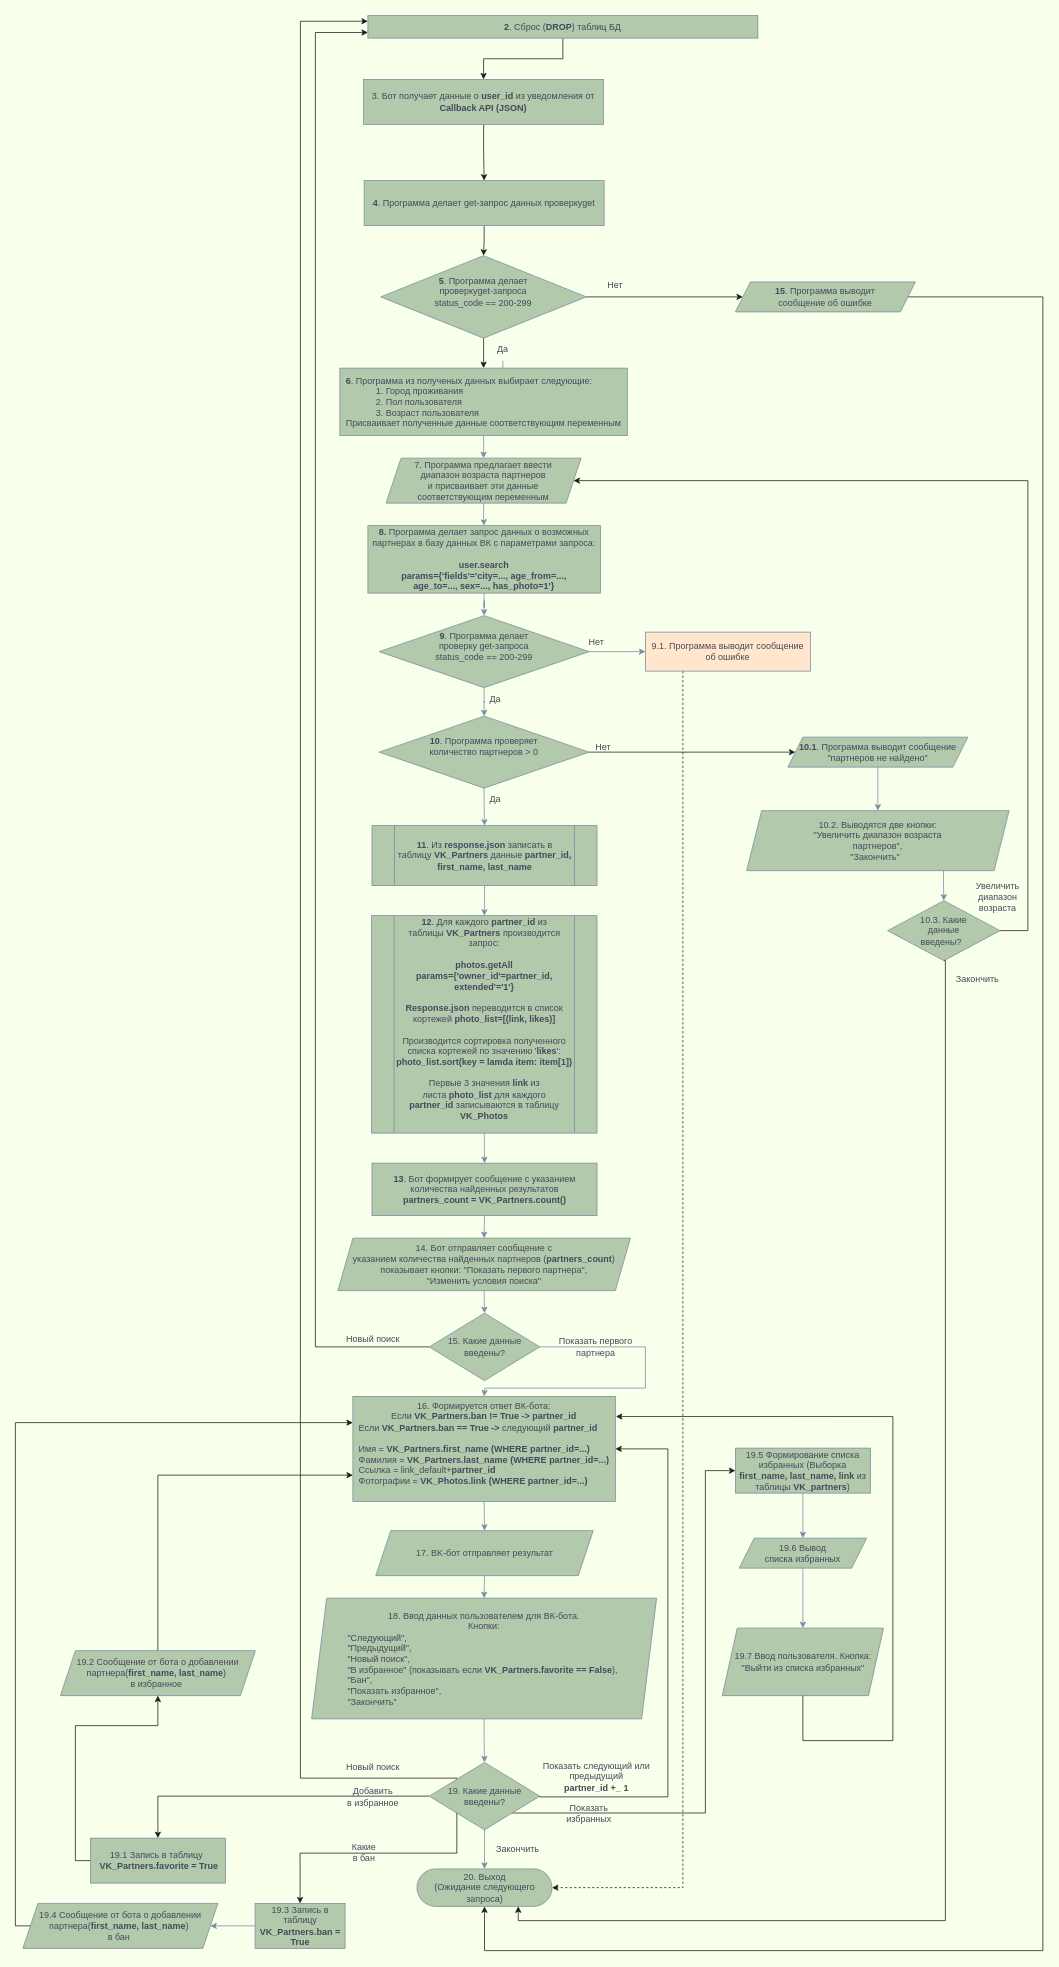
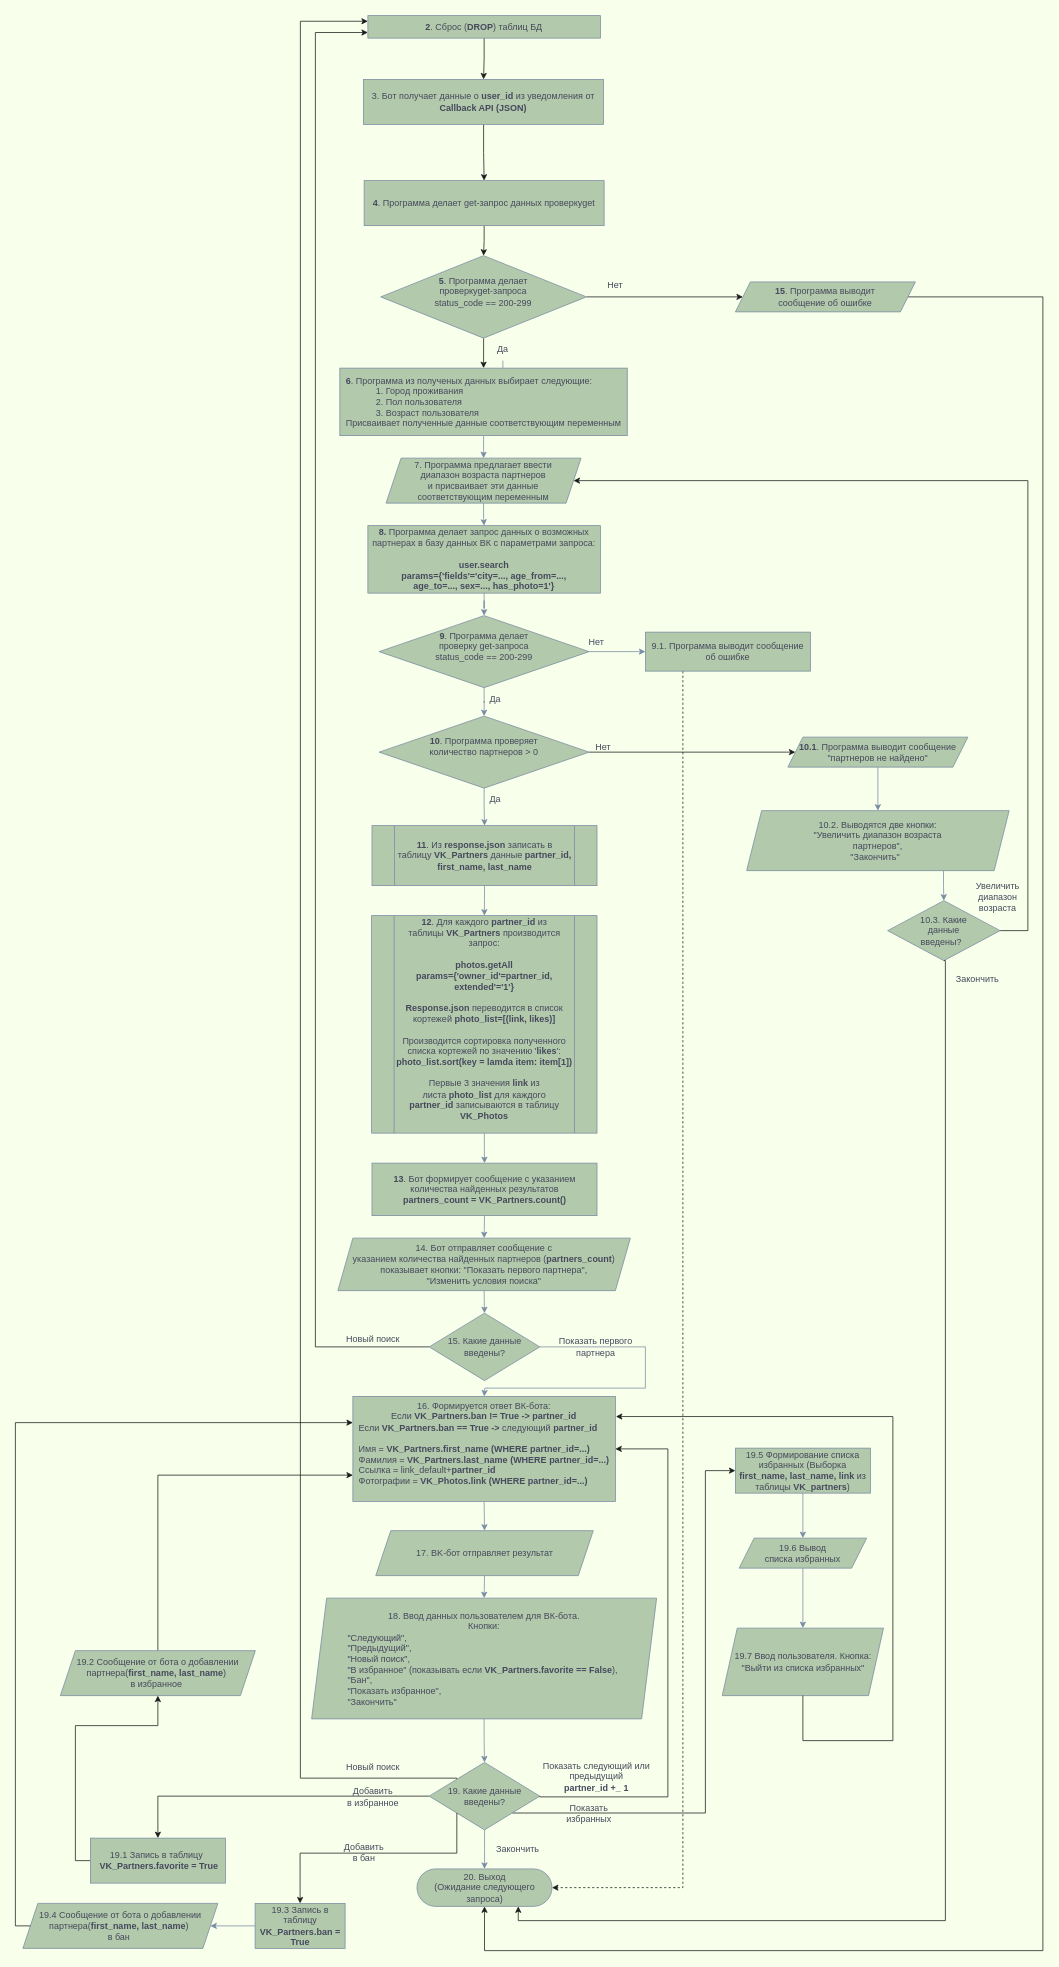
- <mxCell id="38" value="&lt;b&gt;2&lt;/b&gt;. Сброс (&lt;b&gt;DROP&lt;/b&gt;) таблиц БД" style="rounded=0;whiteSpace=wrap;html=1;labelBackgroundColor=none;fillColor=#B2C9AB;strokeColor=#788AA3;fontColor=#46495D;" parent="1" vertex="1"><mxGeometry x="490" y="20" width="520" height="30" as="geometry" /></mxCell>
+ <mxCell id="38" value="&lt;b&gt;2&lt;/b&gt;. Сброс (&lt;b&gt;DROP&lt;/b&gt;) таблиц БД" style="rounded=0;whiteSpace=wrap;html=1;labelBackgroundColor=none;fillColor=#B2C9AB;strokeColor=#788AA3;fontColor=#46495D;" parent="1" vertex="1"><mxGeometry x="490" y="20" width="310" height="30" as="geometry" /></mxCell>
- <mxCell id="50" value="9.1. Программа выводит сообщение об ошибке" style="rounded=0;whiteSpace=wrap;html=1;labelBackgroundColor=none;fillColor=#ffe6cc;strokeColor=#788AA3;fontColor=#46495D;" parent="1" vertex="1"><mxGeometry x="860" y="842" width="220" height="52" as="geometry" /></mxCell>
+ <mxCell id="50" value="9.1. Программа выводит сообщение об ошибке" style="rounded=0;whiteSpace=wrap;html=1;labelBackgroundColor=none;fillColor=#B2C9AB;strokeColor=#788AA3;fontColor=#46495D;" parent="1" vertex="1"><mxGeometry x="860" y="842" width="220" height="52" as="geometry" /></mxCell>
- <mxCell id="81" value="Какие &lt;br&gt;в бан" style="text;html=1;align=center;verticalAlign=middle;whiteSpace=wrap;rounded=0;labelBackgroundColor=none;fontColor=#46495D;" parent="1" vertex="1"><mxGeometry x="410" y="2444" width="150" height="50" as="geometry" /></mxCell>
+ <mxCell id="81" value="Добавить &lt;br&gt;в бан" style="text;html=1;align=center;verticalAlign=middle;whiteSpace=wrap;rounded=0;labelBackgroundColor=none;fontColor=#46495D;" parent="1" vertex="1"><mxGeometry x="410" y="2444" width="150" height="50" as="geometry" /></mxCell>
